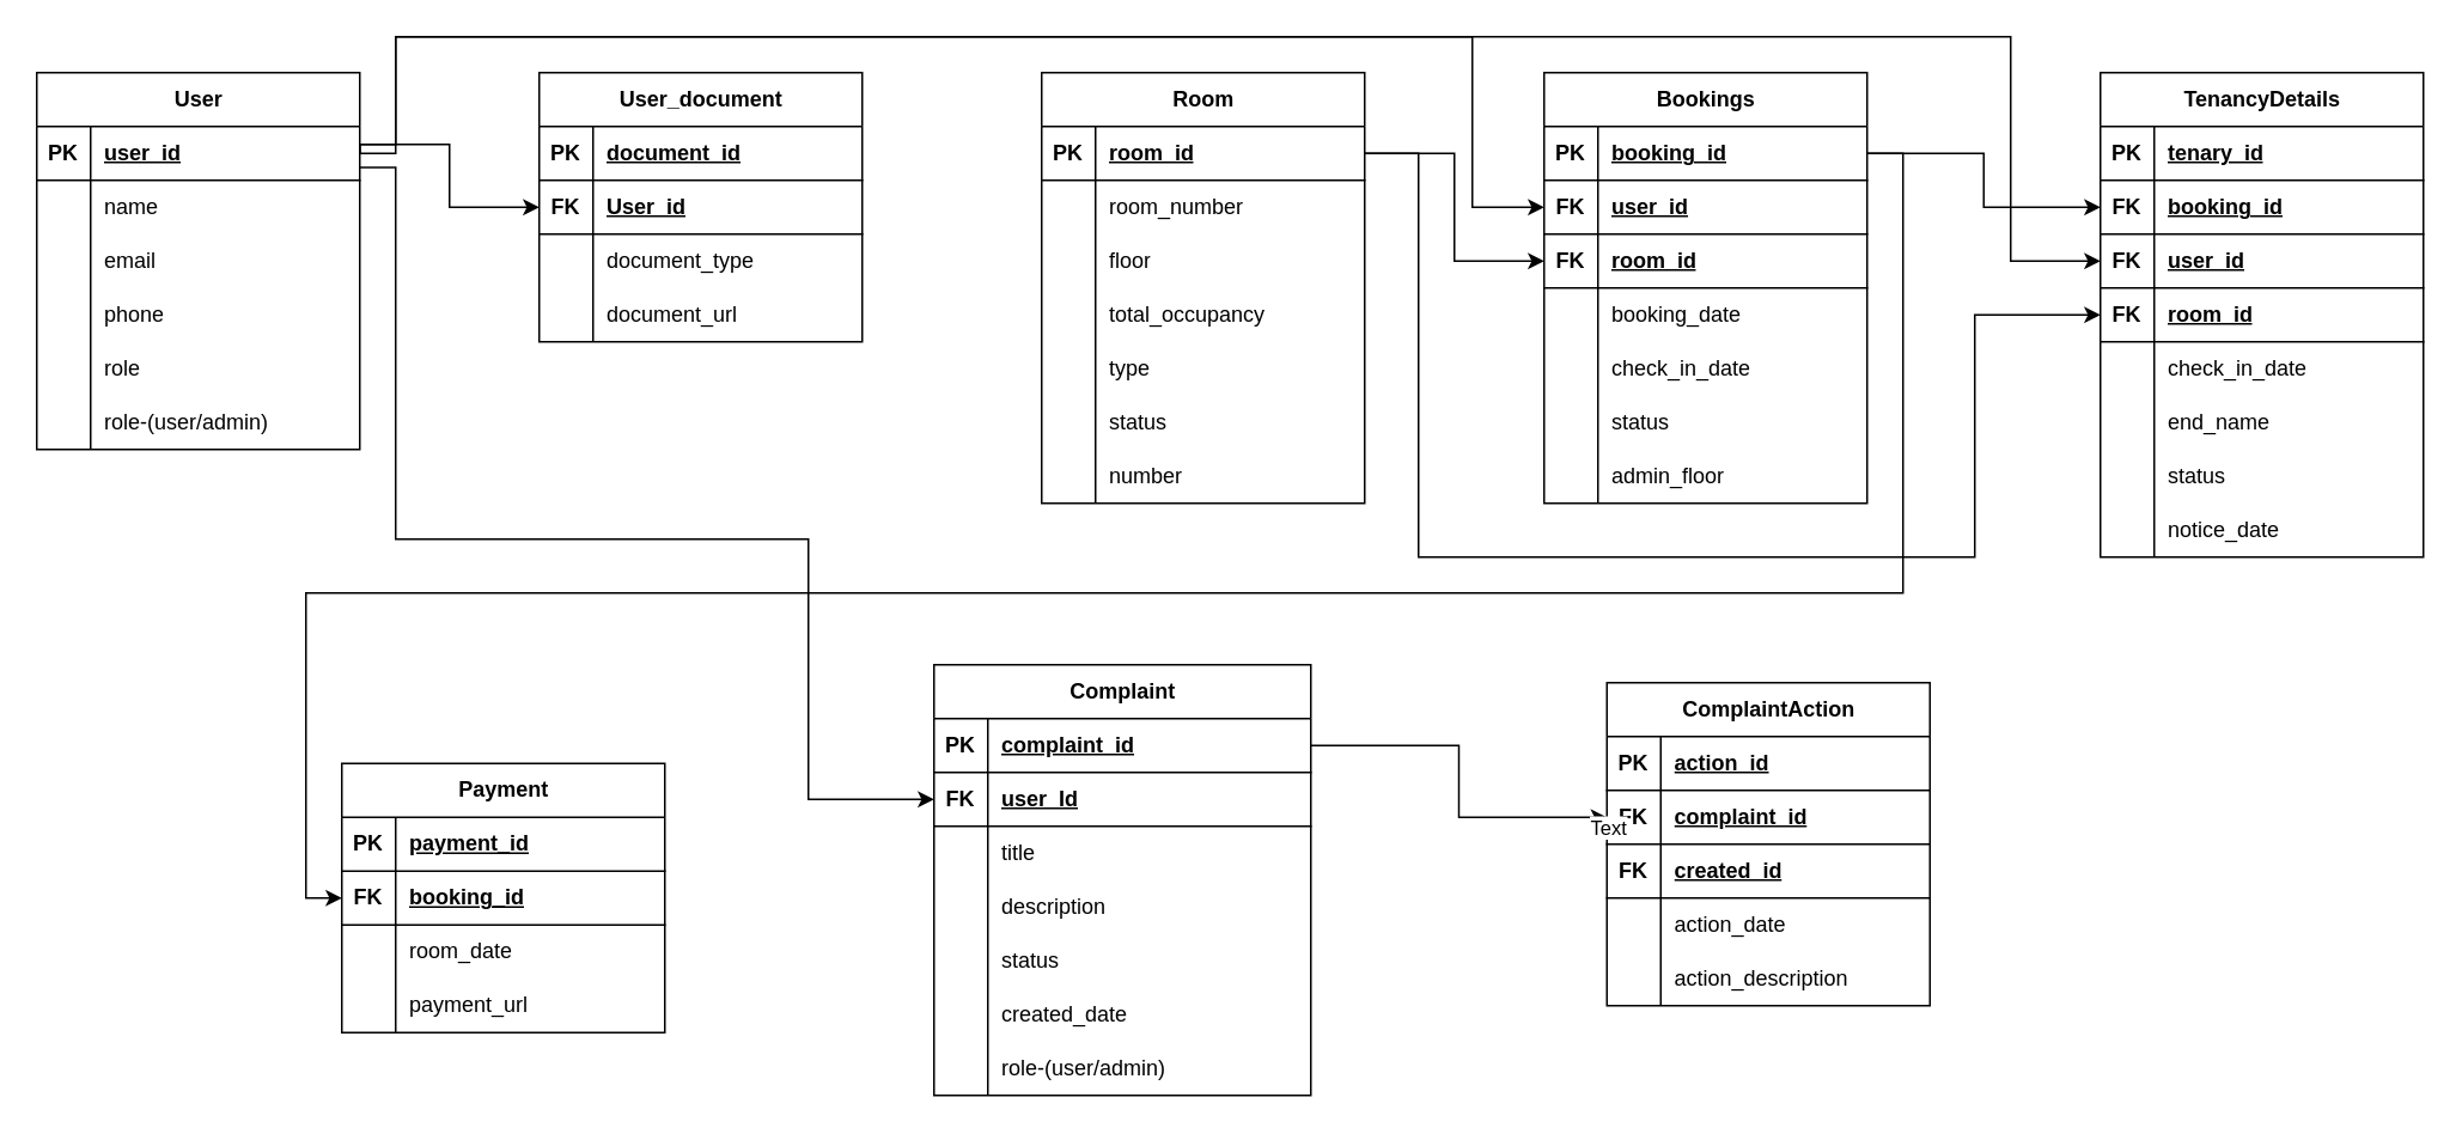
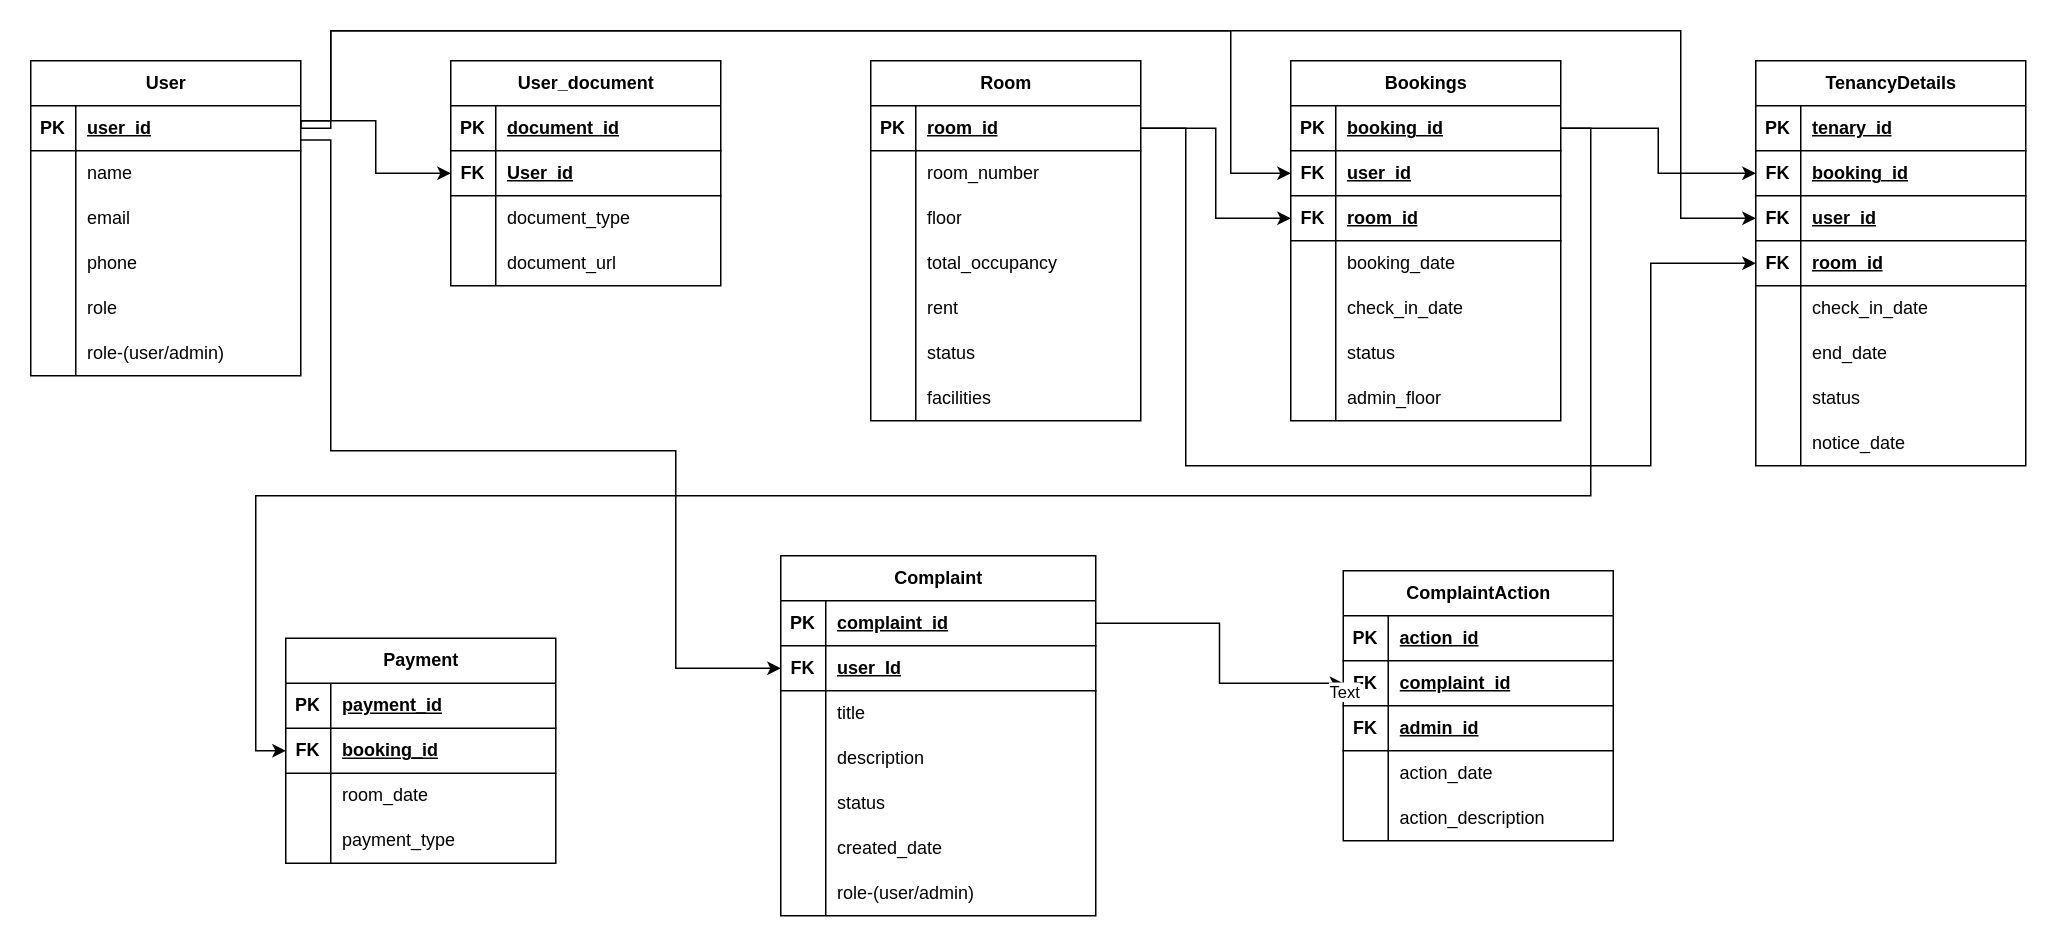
- <mxCell id="49" value="type" style="shape=partialRectangle;connectable=0;fillColor=none;top=0;left=0;bottom=0;right=0;align=left;spacingLeft=6;overflow=hidden;whiteSpace=wrap;html=1;" parent="47" vertex="1"><mxGeometry x="30" width="150" height="30" as="geometry"><mxRectangle width="150" height="30" as="alternateBounds" /></mxGeometry></mxCell>
+ <mxCell id="49" value="rent" style="shape=partialRectangle;connectable=0;fillColor=none;top=0;left=0;bottom=0;right=0;align=left;spacingLeft=6;overflow=hidden;whiteSpace=wrap;html=1;" parent="47" vertex="1"><mxGeometry x="30" width="150" height="30" as="geometry"><mxRectangle width="150" height="30" as="alternateBounds" /></mxGeometry></mxCell>
- <mxCell id="127" value="end_name" style="shape=partialRectangle;connectable=0;fillColor=none;top=0;left=0;bottom=0;right=0;align=left;spacingLeft=6;overflow=hidden;whiteSpace=wrap;html=1;" vertex="1" parent="125"><mxGeometry x="30" width="150" height="30" as="geometry"><mxRectangle width="150" height="30" as="alternateBounds" /></mxGeometry></mxCell>
+ <mxCell id="127" value="end_date" style="shape=partialRectangle;connectable=0;fillColor=none;top=0;left=0;bottom=0;right=0;align=left;spacingLeft=6;overflow=hidden;whiteSpace=wrap;html=1;" vertex="1" parent="125"><mxGeometry x="30" width="150" height="30" as="geometry"><mxRectangle width="150" height="30" as="alternateBounds" /></mxGeometry></mxCell>
- <mxCell id="55" value="number" style="shape=partialRectangle;connectable=0;fillColor=none;top=0;left=0;bottom=0;right=0;align=left;spacingLeft=6;overflow=hidden;whiteSpace=wrap;html=1;" parent="53" vertex="1"><mxGeometry x="30" width="150" height="30" as="geometry"><mxRectangle width="150" height="30" as="alternateBounds" /></mxGeometry></mxCell>
+ <mxCell id="55" value="facilities" style="shape=partialRectangle;connectable=0;fillColor=none;top=0;left=0;bottom=0;right=0;align=left;spacingLeft=6;overflow=hidden;whiteSpace=wrap;html=1;" parent="53" vertex="1"><mxGeometry x="30" width="150" height="30" as="geometry"><mxRectangle width="150" height="30" as="alternateBounds" /></mxGeometry></mxCell>
- <mxCell id="65" value="created_id" style="shape=partialRectangle;connectable=0;fillColor=none;top=0;left=0;bottom=0;right=0;align=left;spacingLeft=6;fontStyle=5;overflow=hidden;whiteSpace=wrap;html=1;" parent="63" vertex="1"><mxGeometry x="30" width="150" height="30" as="geometry"><mxRectangle width="150" height="30" as="alternateBounds" /></mxGeometry></mxCell>
+ <mxCell id="65" value="admin_id" style="shape=partialRectangle;connectable=0;fillColor=none;top=0;left=0;bottom=0;right=0;align=left;spacingLeft=6;fontStyle=5;overflow=hidden;whiteSpace=wrap;html=1;" parent="63" vertex="1"><mxGeometry x="30" width="150" height="30" as="geometry"><mxRectangle width="150" height="30" as="alternateBounds" /></mxGeometry></mxCell>
- <mxCell id="84" value="payment_url" style="shape=partialRectangle;connectable=0;fillColor=none;top=0;left=0;bottom=0;right=0;align=left;spacingLeft=6;overflow=hidden;whiteSpace=wrap;html=1;" parent="82" vertex="1"><mxGeometry x="30" width="150" height="30" as="geometry"><mxRectangle width="150" height="30" as="alternateBounds" /></mxGeometry></mxCell>
+ <mxCell id="84" value="payment_type" style="shape=partialRectangle;connectable=0;fillColor=none;top=0;left=0;bottom=0;right=0;align=left;spacingLeft=6;overflow=hidden;whiteSpace=wrap;html=1;" parent="82" vertex="1"><mxGeometry x="30" width="150" height="30" as="geometry"><mxRectangle width="150" height="30" as="alternateBounds" /></mxGeometry></mxCell>
